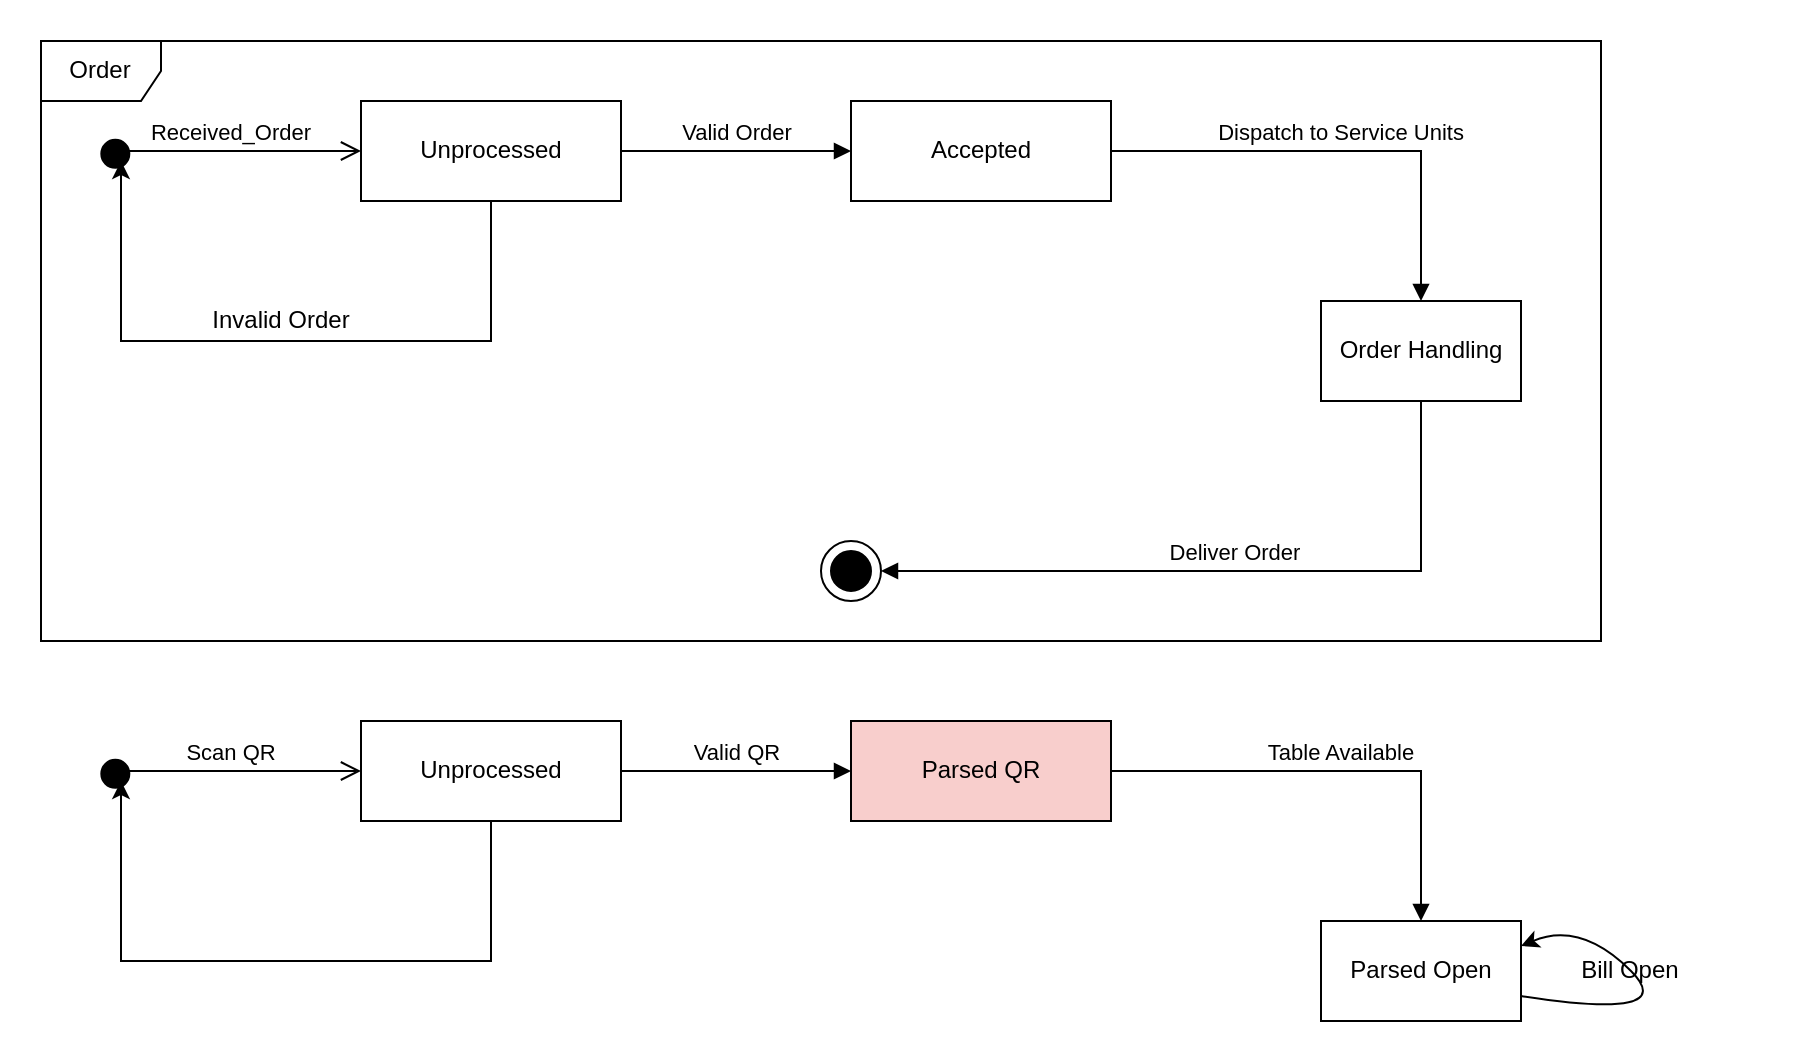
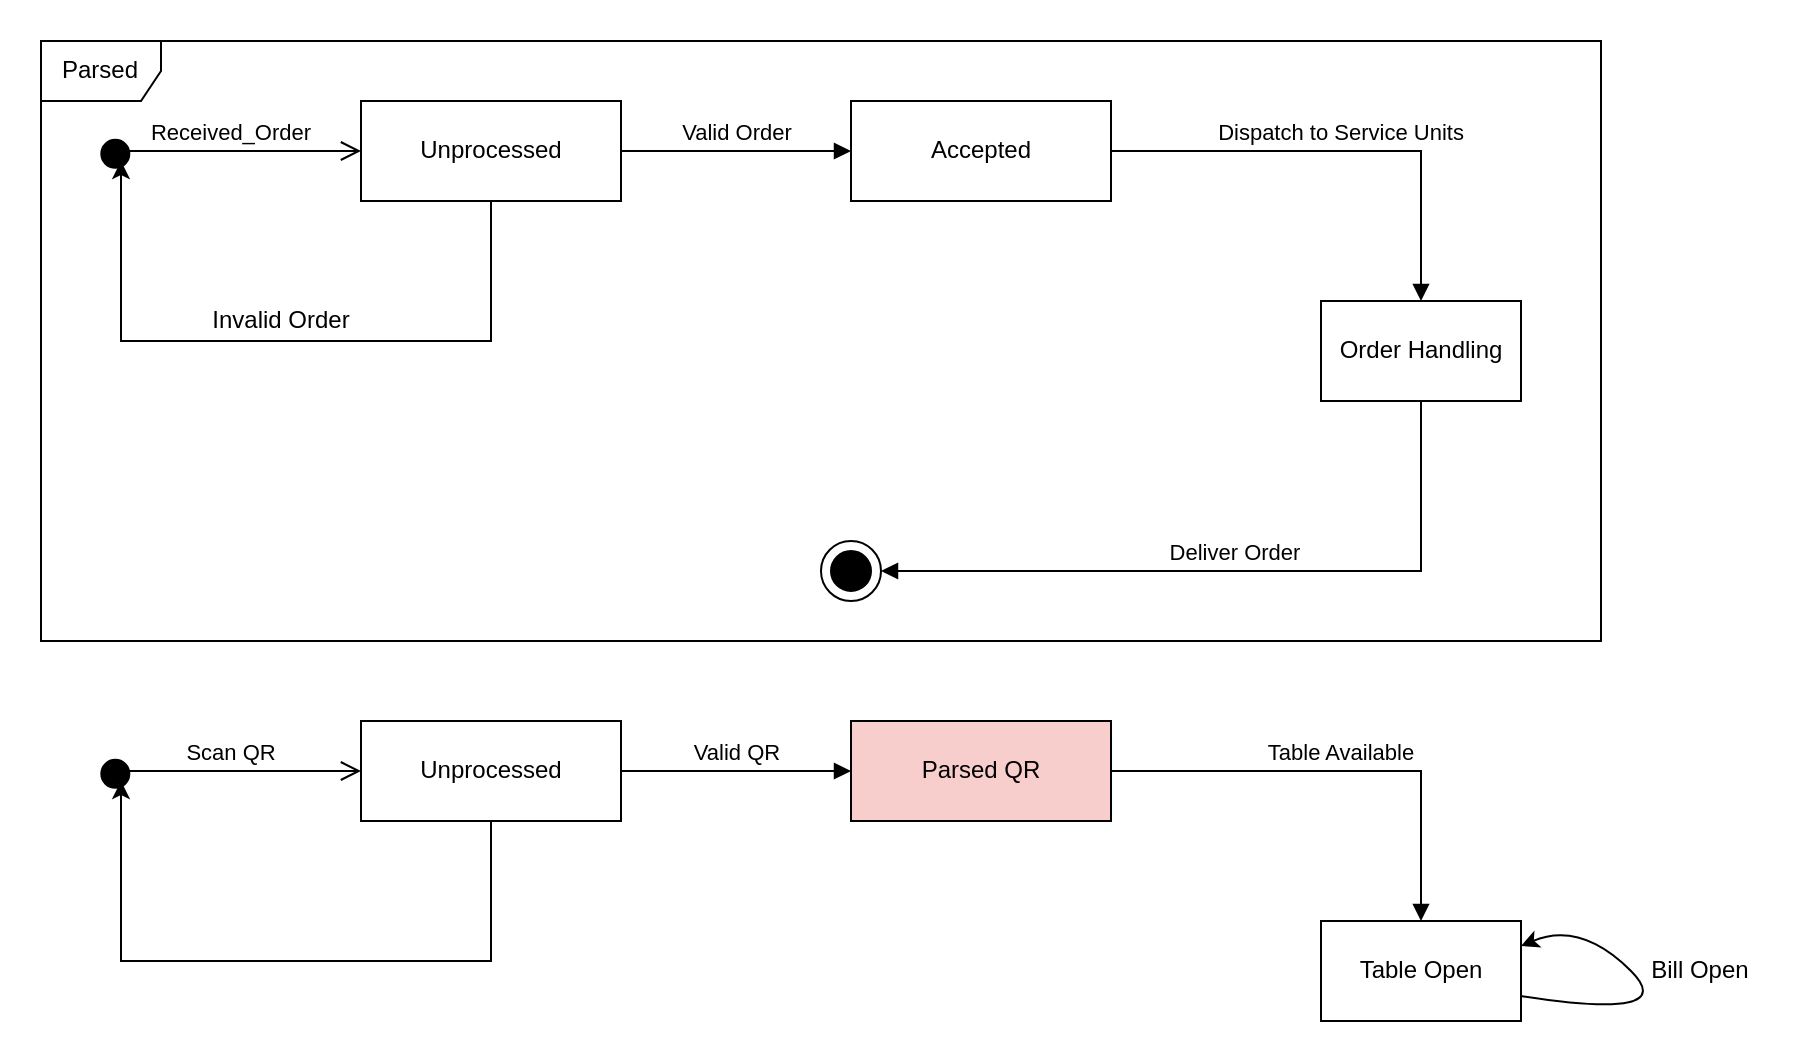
- <mxCell id="12" value="Order" style="shape=umlFrame;whiteSpace=wrap;html=1;" vertex="1" parent="1"><mxGeometry x="20" y="20" width="780" height="300" as="geometry" /></mxCell>
+ <mxCell id="12" value="Parsed" style="shape=umlFrame;whiteSpace=wrap;html=1;" vertex="1" parent="1"><mxGeometry x="20" y="20" width="780" height="300" as="geometry" /></mxCell>
- <mxCell id="18" value="Parsed Open" style="html=1;" vertex="1" parent="1"><mxGeometry x="660" y="460" width="100" height="50" as="geometry" /></mxCell>
+ <mxCell id="18" value="Table Open" style="html=1;" vertex="1" parent="1"><mxGeometry x="660" y="460" width="100" height="50" as="geometry" /></mxCell>
- <mxCell id="21" value="Bill Open" style="text;html=1;strokeColor=none;fillColor=none;align=center;verticalAlign=middle;whiteSpace=wrap;rounded=0;" vertex="1" parent="1"><mxGeometry x="785" y="470" width="60" height="30" as="geometry" /></mxCell>
+ <mxCell id="21" value="Bill Open" style="text;html=1;strokeColor=none;fillColor=none;align=center;verticalAlign=middle;whiteSpace=wrap;rounded=0;" vertex="1" parent="1"><mxGeometry x="820" y="470" width="60" height="30" as="geometry" /></mxCell>
